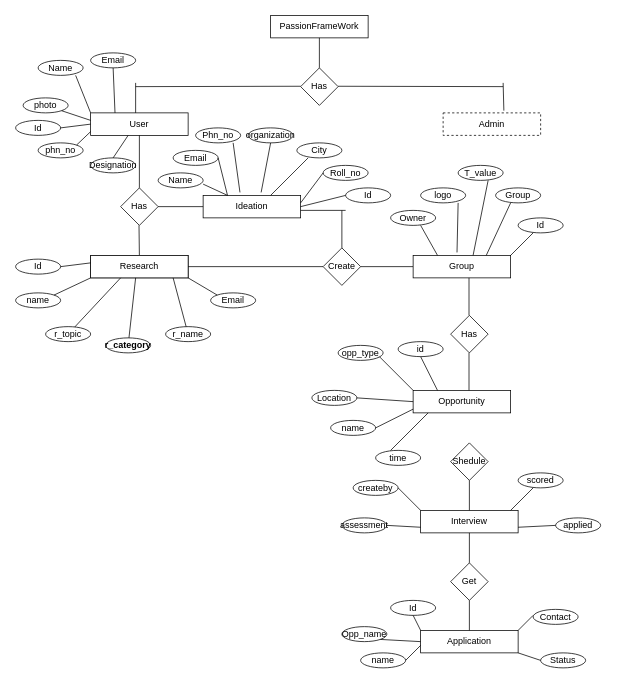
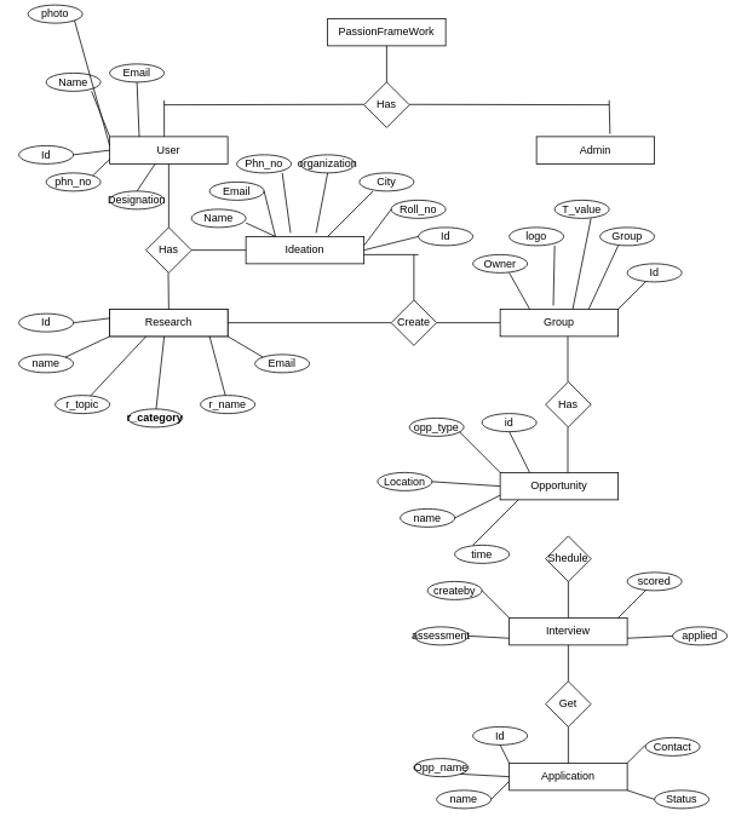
- <mxCell id="38" value="photo" style="ellipse;whiteSpace=wrap;html=1;" vertex="1" parent="1"><mxGeometry x="30" y="130" width="60" height="20" as="geometry" /></mxCell>
+ <mxCell id="38" value="photo" style="ellipse;whiteSpace=wrap;html=1;" vertex="1" parent="1"><mxGeometry x="30" y="5" width="60" height="20" as="geometry" /></mxCell>
- <mxCell id="7" value="Admin" style="rounded=0;whiteSpace=wrap;html=1;dashed=1;" vertex="1" parent="1"><mxGeometry x="590" y="150" width="130" height="30" as="geometry" /></mxCell>
+ <mxCell id="7" value="Admin" style="rounded=0;whiteSpace=wrap;html=1;" vertex="1" parent="1"><mxGeometry x="590" y="150" width="130" height="30" as="geometry" /></mxCell>
